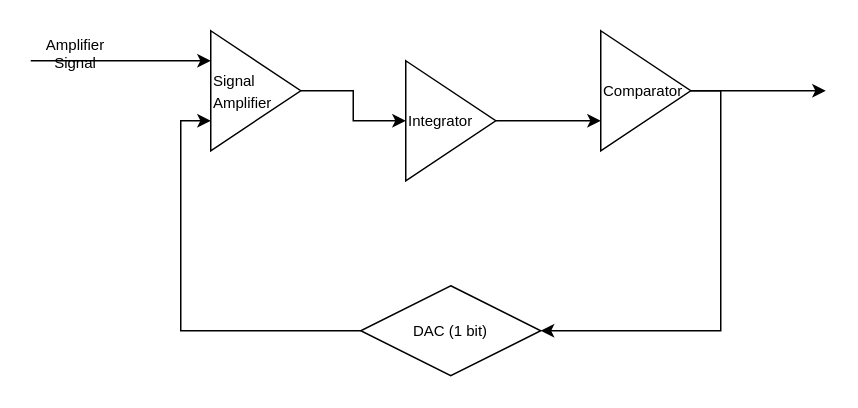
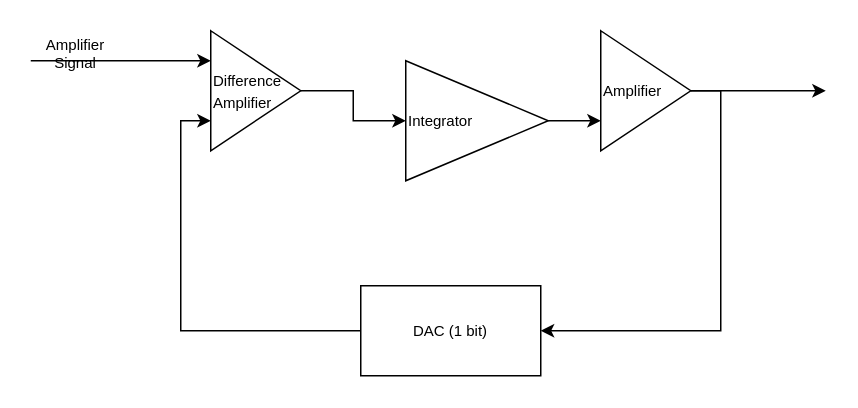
- <mxCell id="3" value="&lt;font style=&quot;font-size: 10px;&quot;&gt;Signal Amplifier&lt;/font&gt;" style="triangle;whiteSpace=wrap;html=1;align=left;" vertex="1" parent="1"><mxGeometry x="140" y="20" width="60" height="80" as="geometry" /></mxCell>
+ <mxCell id="3" value="&lt;font style=&quot;font-size: 10px;&quot;&gt;Difference Amplifier&lt;/font&gt;" style="triangle;whiteSpace=wrap;html=1;align=left;" vertex="1" parent="1"><mxGeometry x="140" y="20" width="60" height="80" as="geometry" /></mxCell>
- <mxCell id="8" value="&lt;font style=&quot;font-size: 10px;&quot;&gt;Comparator&lt;/font&gt;" style="triangle;whiteSpace=wrap;html=1;align=left;" vertex="1" parent="1"><mxGeometry x="400" y="20" width="60" height="80" as="geometry" /></mxCell>
+ <mxCell id="8" value="&lt;font style=&quot;font-size: 10px;&quot;&gt;Amplifier&lt;/font&gt;" style="triangle;whiteSpace=wrap;html=1;align=left;" vertex="1" parent="1"><mxGeometry x="400" y="20" width="60" height="80" as="geometry" /></mxCell>
- <mxCell id="5" value="&lt;font style=&quot;font-size: 10px;&quot;&gt;Integrator&lt;/font&gt;" style="triangle;whiteSpace=wrap;html=1;align=left;" vertex="1" parent="1"><mxGeometry x="270" y="40" width="60" height="80" as="geometry" /></mxCell>
+ <mxCell id="5" value="&lt;font style=&quot;font-size: 10px;&quot;&gt;Integrator&lt;/font&gt;" style="triangle;whiteSpace=wrap;html=1;align=left;" vertex="1" parent="1"><mxGeometry x="270" y="40" width="95" height="80" as="geometry" /></mxCell>
- <mxCell id="10" value="&lt;font style=&quot;font-size: 10px;&quot;&gt;DAC (1 bit)&lt;/font&gt;" style="rhombus;whiteSpace=wrap;html=1;" vertex="1" parent="1"><mxGeometry x="240" y="190" width="120" height="60" as="geometry" /></mxCell>
+ <mxCell id="10" value="&lt;font style=&quot;font-size: 10px;&quot;&gt;DAC (1 bit)&lt;/font&gt;" style="rounded=0;whiteSpace=wrap;html=1;" vertex="1" parent="1"><mxGeometry x="240" y="190" width="120" height="60" as="geometry" /></mxCell>
